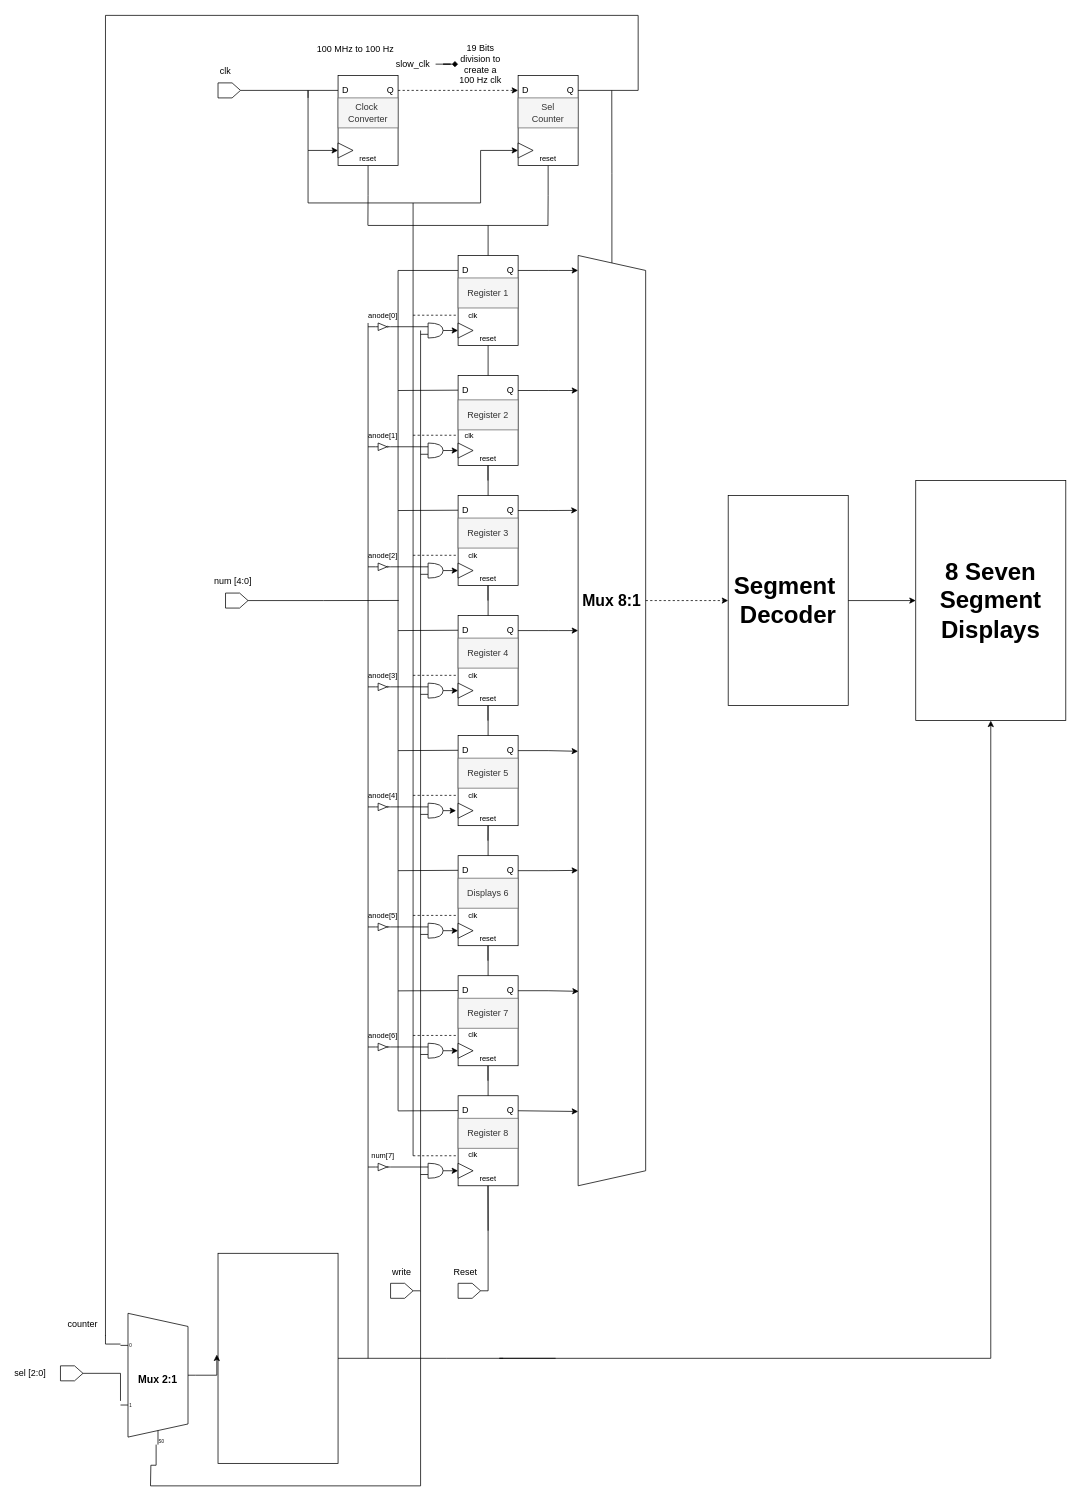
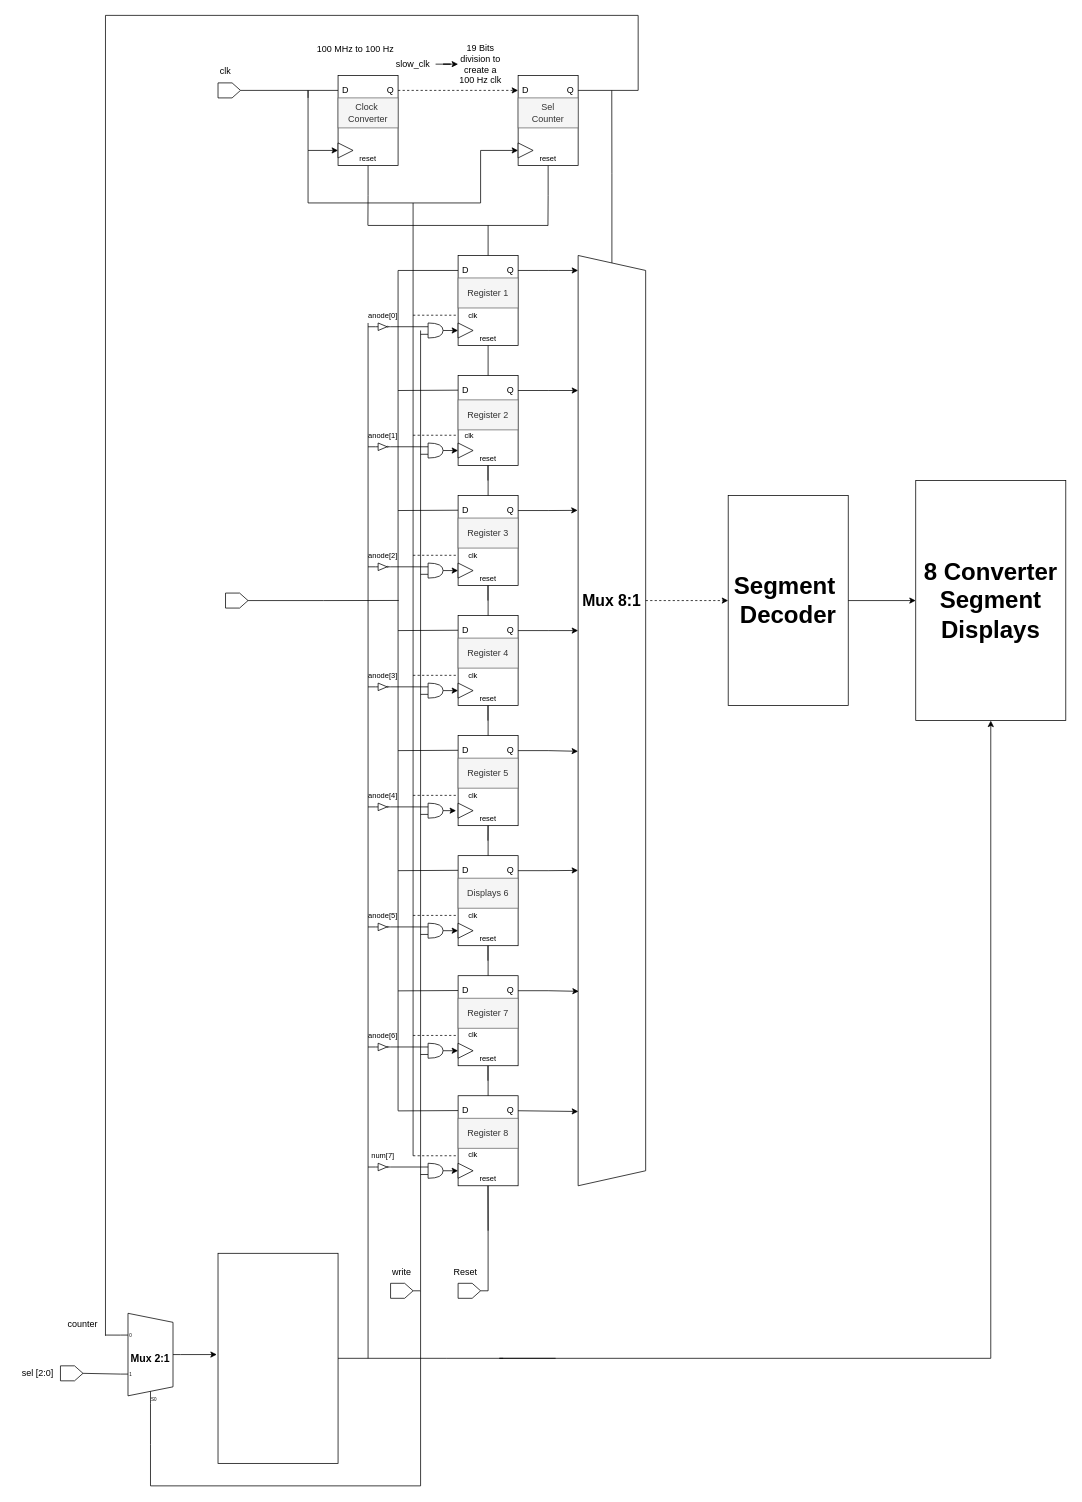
- <mxCell id="161" value="" style="edgeStyle=orthogonalEdgeStyle;rounded=0;orthogonalLoop=1;jettySize=auto;html=1;endArrow=diamond;" parent="1" source="160" target="162" edge="1"><mxGeometry relative="1" as="geometry" /></mxCell>
+ <mxCell id="161" value="" style="edgeStyle=orthogonalEdgeStyle;rounded=0;orthogonalLoop=1;jettySize=auto;html=1;" parent="1" source="160" target="162" edge="1"><mxGeometry relative="1" as="geometry" /></mxCell>
- <mxCell id="59" value="num [4:0]" style="text;html=1;align=center;verticalAlign=middle;whiteSpace=wrap;rounded=0;" parent="1" vertex="1"><mxGeometry x="280" y="760" width="60" height="30" as="geometry" /></mxCell>
- <mxCell id="188" value="&lt;font style=&quot;font-size: 32px;&quot;&gt;&lt;b style=&quot;&quot;&gt;8 Seven Segment Displays&lt;/b&gt;&lt;/font&gt;" style="text;html=1;align=center;verticalAlign=middle;whiteSpace=wrap;rounded=0;" parent="1" vertex="1"><mxGeometry x="1220" y="640" width="200" height="320" as="geometry" /></mxCell>
+ <mxCell id="188" value="&lt;font style=&quot;font-size: 32px;&quot;&gt;&lt;b style=&quot;&quot;&gt;8 Converter Segment Displays&lt;/b&gt;&lt;/font&gt;" style="text;html=1;align=center;verticalAlign=middle;whiteSpace=wrap;rounded=0;" parent="1" vertex="1"><mxGeometry x="1220" y="640" width="200" height="320" as="geometry" /></mxCell>
- <mxCell id="61" value="sel [2:0]" style="text;html=1;align=center;verticalAlign=middle;whiteSpace=wrap;rounded=0;" parent="1" vertex="1"><mxGeometry x="10" y="1815" width="60" height="30" as="geometry" /></mxCell>
+ <mxCell id="61" value="sel [2:0]" style="text;html=1;align=center;verticalAlign=middle;whiteSpace=wrap;rounded=0;" parent="1" vertex="1"><mxGeometry x="20" y="1815" width="60" height="30" as="geometry" /></mxCell>
- <mxCell id="199" value="&lt;b&gt;&lt;font style=&quot;font-size: 14px; background-color: light-dark(#ffffff, var(--ge-dark-color, #121212));&quot;&gt;Mux 2:1&lt;/font&gt;&lt;/b&gt;" style="shadow=0;dashed=0;align=center;html=1;strokeWidth=1;shape=mxgraph.electrical.abstract.mux2;whiteSpace=wrap;selectorPins=1;" parent="1" vertex="1"><mxGeometry x="160" y="1750" width="100" height="175" as="geometry" /></mxCell>
+ <mxCell id="199" value="&lt;b&gt;&lt;font style=&quot;font-size: 14px; background-color: light-dark(#ffffff, var(--ge-dark-color, #121212));&quot;&gt;Mux 2:1&lt;/font&gt;&lt;/b&gt;" style="shadow=0;dashed=0;align=center;html=1;strokeWidth=1;shape=mxgraph.electrical.abstract.mux2;whiteSpace=wrap;selectorPins=1;" parent="1" vertex="1"><mxGeometry x="160" y="1750" width="80" height="120" as="geometry" /></mxCell>
